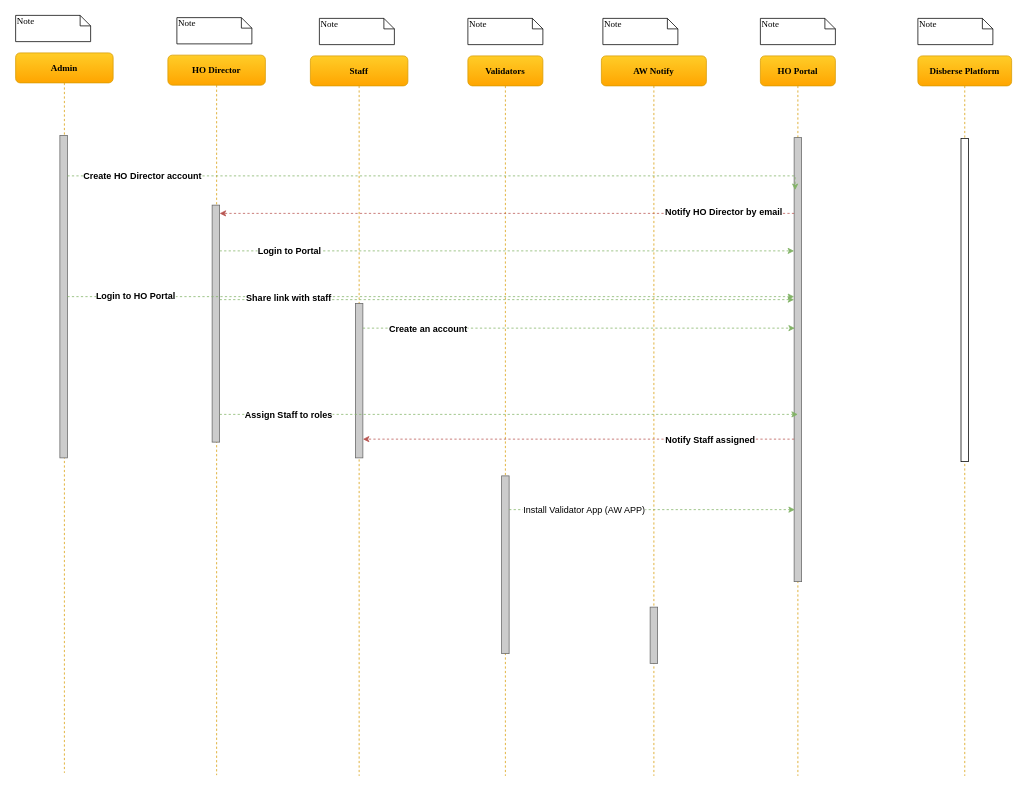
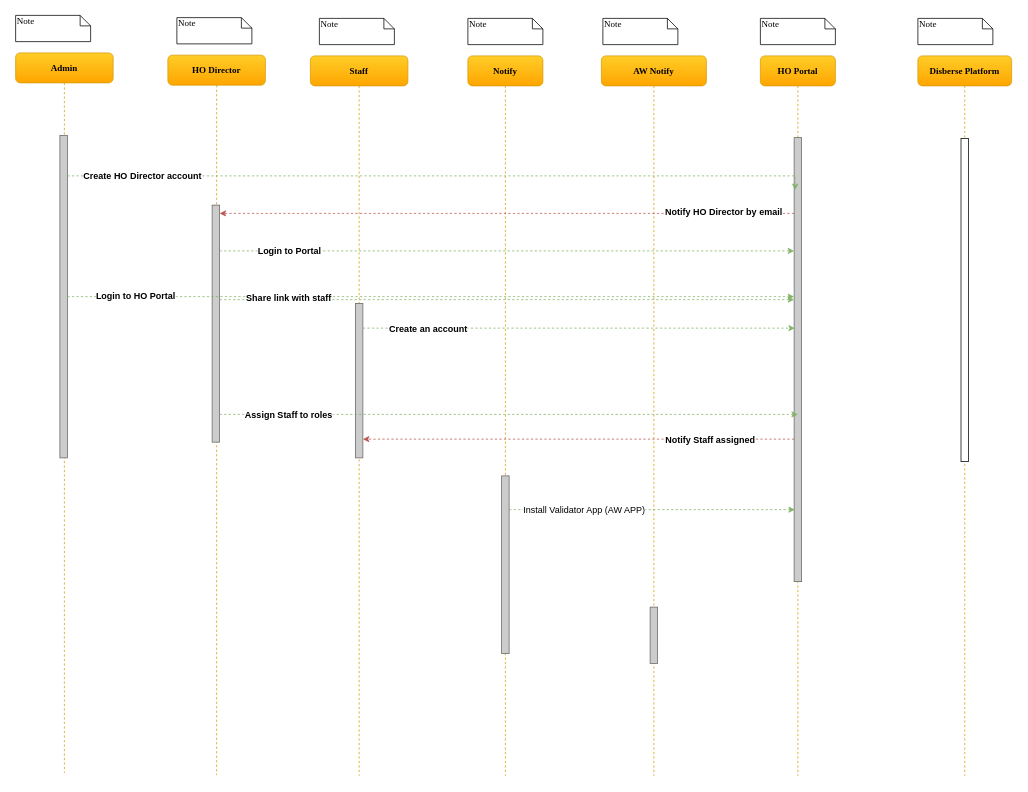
- <mxCell id="8" value="Validators" style="shape=umlLifeline;perimeter=lifelinePerimeter;whiteSpace=wrap;html=1;container=1;collapsible=0;recursiveResize=0;outlineConnect=0;rounded=1;shadow=0;comic=0;labelBackgroundColor=none;strokeColor=#d79b00;strokeWidth=1;fillColor=#ffcd28;fontFamily=Verdana;fontSize=12;fontColor=#000000;align=center;fontStyle=1;gradientColor=#ffa500;" parent="1" vertex="1"><mxGeometry x="623" y="74" width="100" height="960" as="geometry" /></mxCell>
+ <mxCell id="8" value="Notify" style="shape=umlLifeline;perimeter=lifelinePerimeter;whiteSpace=wrap;html=1;container=1;collapsible=0;recursiveResize=0;outlineConnect=0;rounded=1;shadow=0;comic=0;labelBackgroundColor=none;strokeColor=#d79b00;strokeWidth=1;fillColor=#ffcd28;fontFamily=Verdana;fontSize=12;fontColor=#000000;align=center;fontStyle=1;gradientColor=#ffa500;" parent="1" vertex="1"><mxGeometry x="623" y="74" width="100" height="960" as="geometry" /></mxCell>
